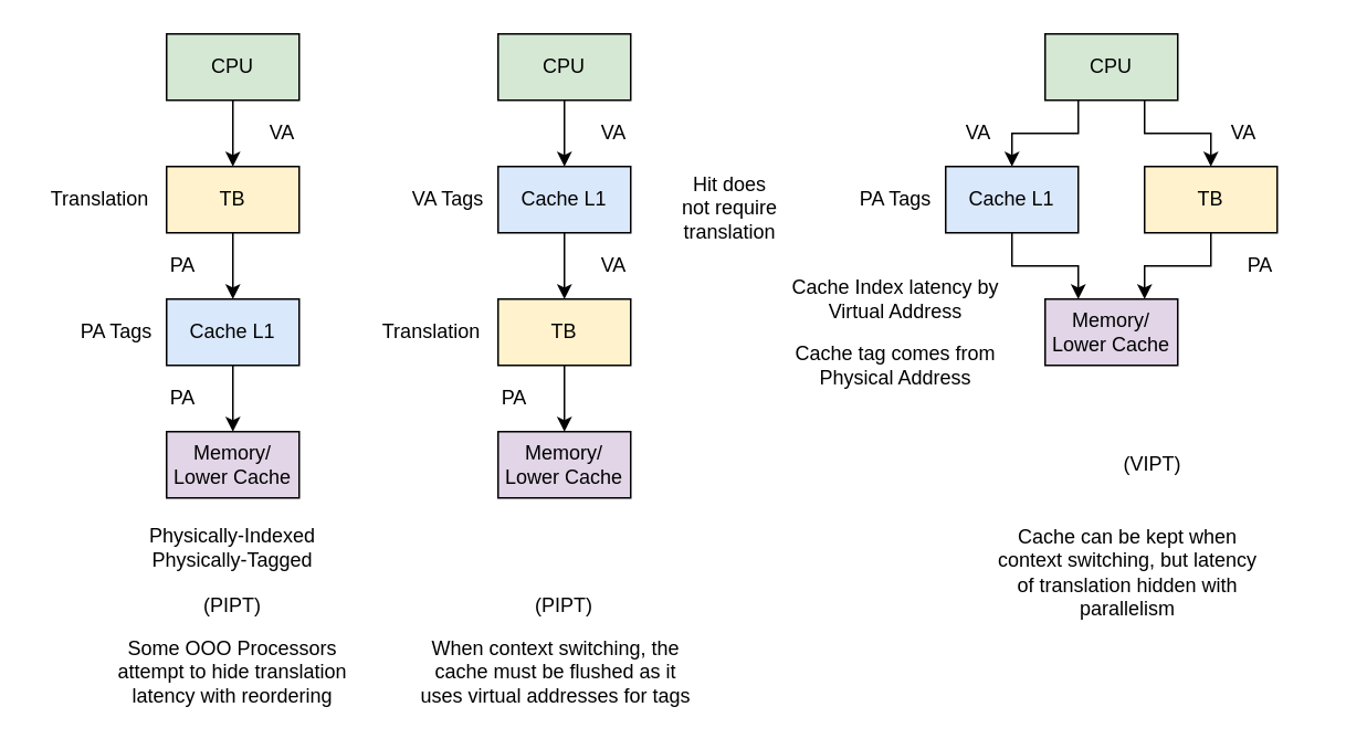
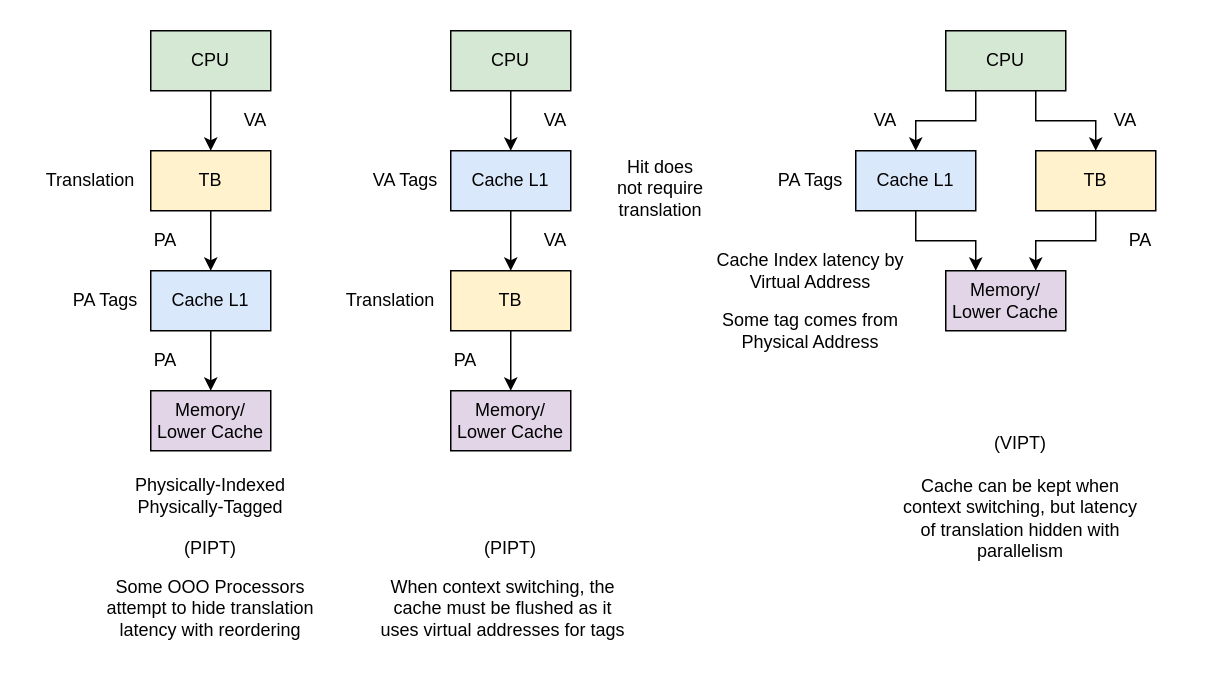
- <mxCell id="44" value="Cache tag comes from Physical Address" style="text;html=1;strokeColor=none;fillColor=none;align=center;verticalAlign=middle;whiteSpace=wrap;rounded=0;" vertex="1" parent="1"><mxGeometry x="470" y="200" width="140" height="40" as="geometry" /></mxCell>
+ <mxCell id="44" value="Some tag comes from Physical Address" style="text;html=1;strokeColor=none;fillColor=none;align=center;verticalAlign=middle;whiteSpace=wrap;rounded=0;" vertex="1" parent="1"><mxGeometry x="470" y="200" width="140" height="40" as="geometry" /></mxCell>
- <mxCell id="39" value="(VIPT)" style="text;html=1;strokeColor=none;fillColor=none;align=center;verticalAlign=middle;whiteSpace=wrap;rounded=0;" vertex="1" parent="1"><mxGeometry x="625" y="265" width="140" height="30" as="geometry" /></mxCell>
+ <mxCell id="39" value="(VIPT)" style="text;html=1;strokeColor=none;fillColor=none;align=center;verticalAlign=middle;whiteSpace=wrap;rounded=0;" vertex="1" parent="1"><mxGeometry x="610" y="280" width="140" height="30" as="geometry" /></mxCell>
